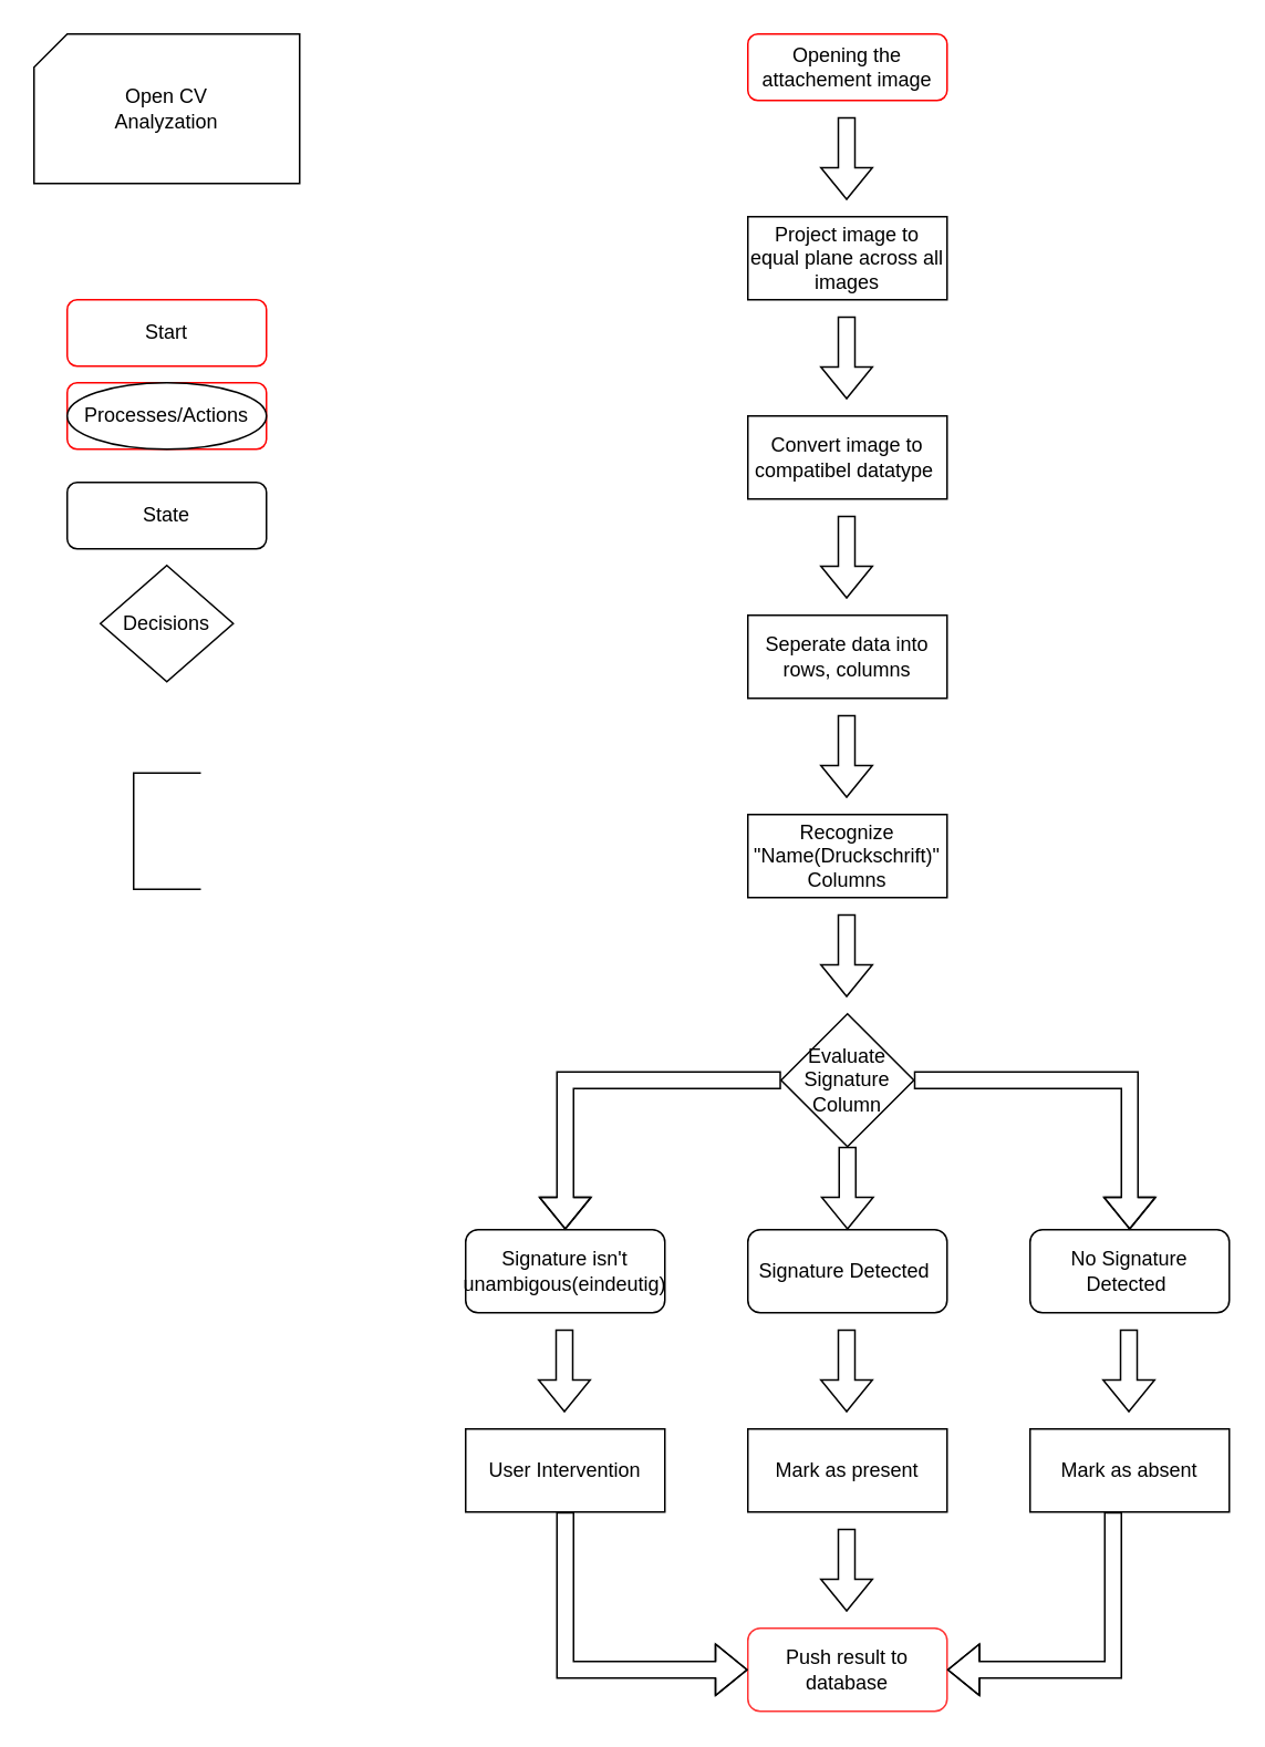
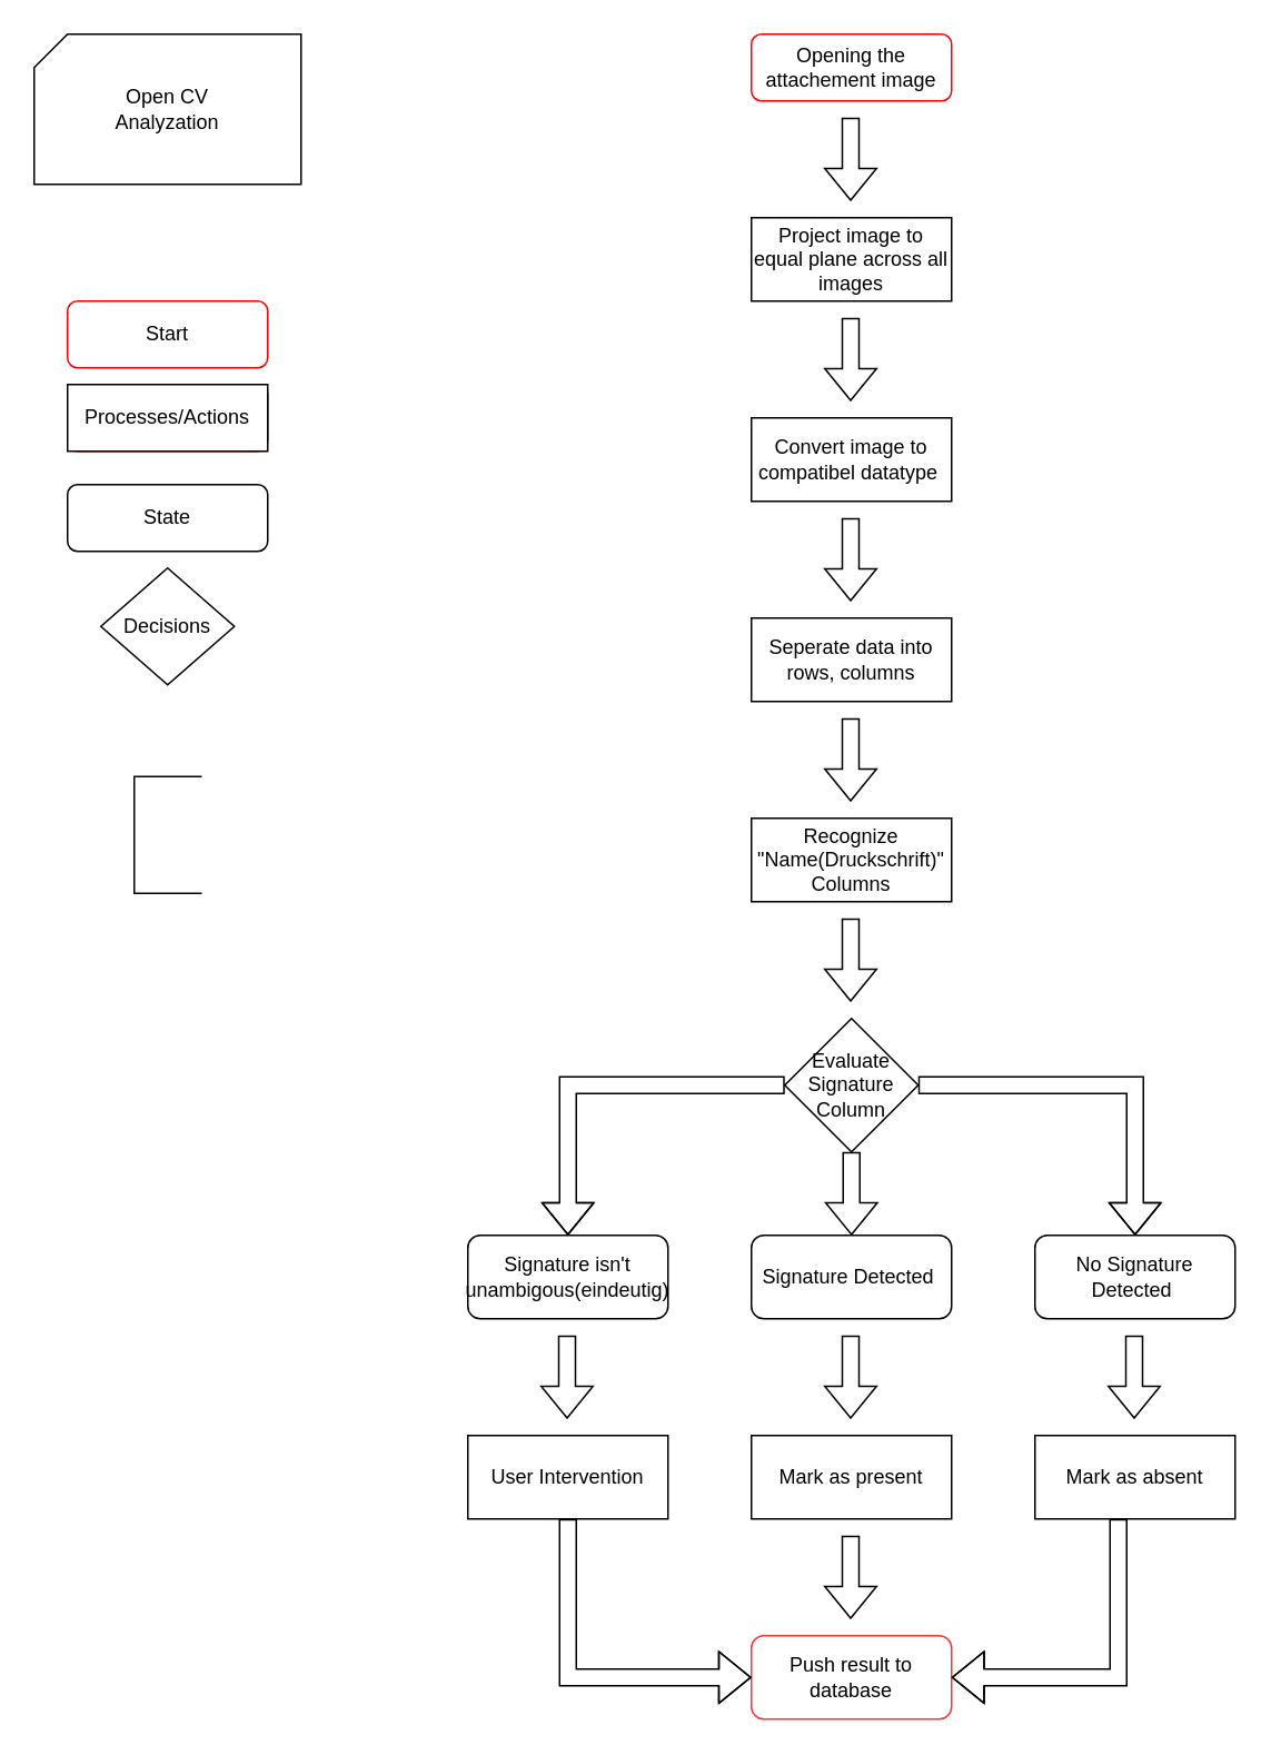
- <mxCell id="3" value="Processes/Actions" style="ellipse;whiteSpace=wrap;html=1;fontSize=12;glass=0;strokeWidth=1;shadow=0;" parent="1" vertex="1"><mxGeometry x="40" y="230" width="120" height="40" as="geometry" /></mxCell>
+ <mxCell id="3" value="Processes/Actions" style="rounded=0;whiteSpace=wrap;html=1;fontSize=12;glass=0;strokeWidth=1;shadow=0;" parent="1" vertex="1"><mxGeometry x="40" y="230" width="120" height="40" as="geometry" /></mxCell>
